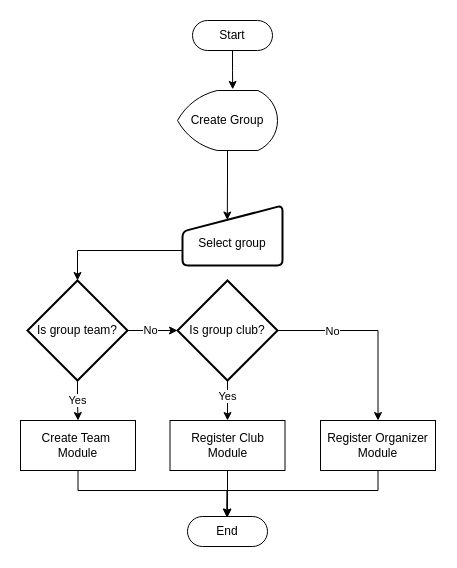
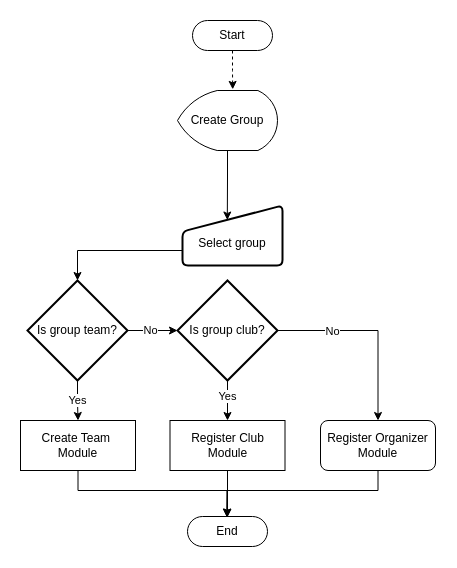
- <mxCell id="22" style="edgeStyle=orthogonalEdgeStyle;rounded=0;orthogonalLoop=1;jettySize=auto;html=1;entryX=0.552;entryY=-0.019;entryDx=0;entryDy=0;entryPerimeter=0;" edge="1" parent="1" source="2" target="21"><mxGeometry relative="1" as="geometry" /></mxCell>
+ <mxCell id="22" style="edgeStyle=orthogonalEdgeStyle;rounded=0;orthogonalLoop=1;jettySize=auto;html=1;entryX=0.552;entryY=-0.019;entryDx=0;entryDy=0;entryPerimeter=0;dashed=1;" edge="1" parent="1" source="2" target="21"><mxGeometry relative="1" as="geometry" /></mxCell>
- <mxCell id="16" value="Register Organizer Module" style="html=1;dashed=0;whiteSpace=wrap;" vertex="1" parent="1"><mxGeometry x="320" y="420" width="115" height="50" as="geometry" /></mxCell>
+ <mxCell id="16" value="Register Organizer Module" style="html=1;dashed=0;whiteSpace=wrap;rounded=1;" vertex="1" parent="1"><mxGeometry x="320" y="420" width="115" height="50" as="geometry" /></mxCell>
